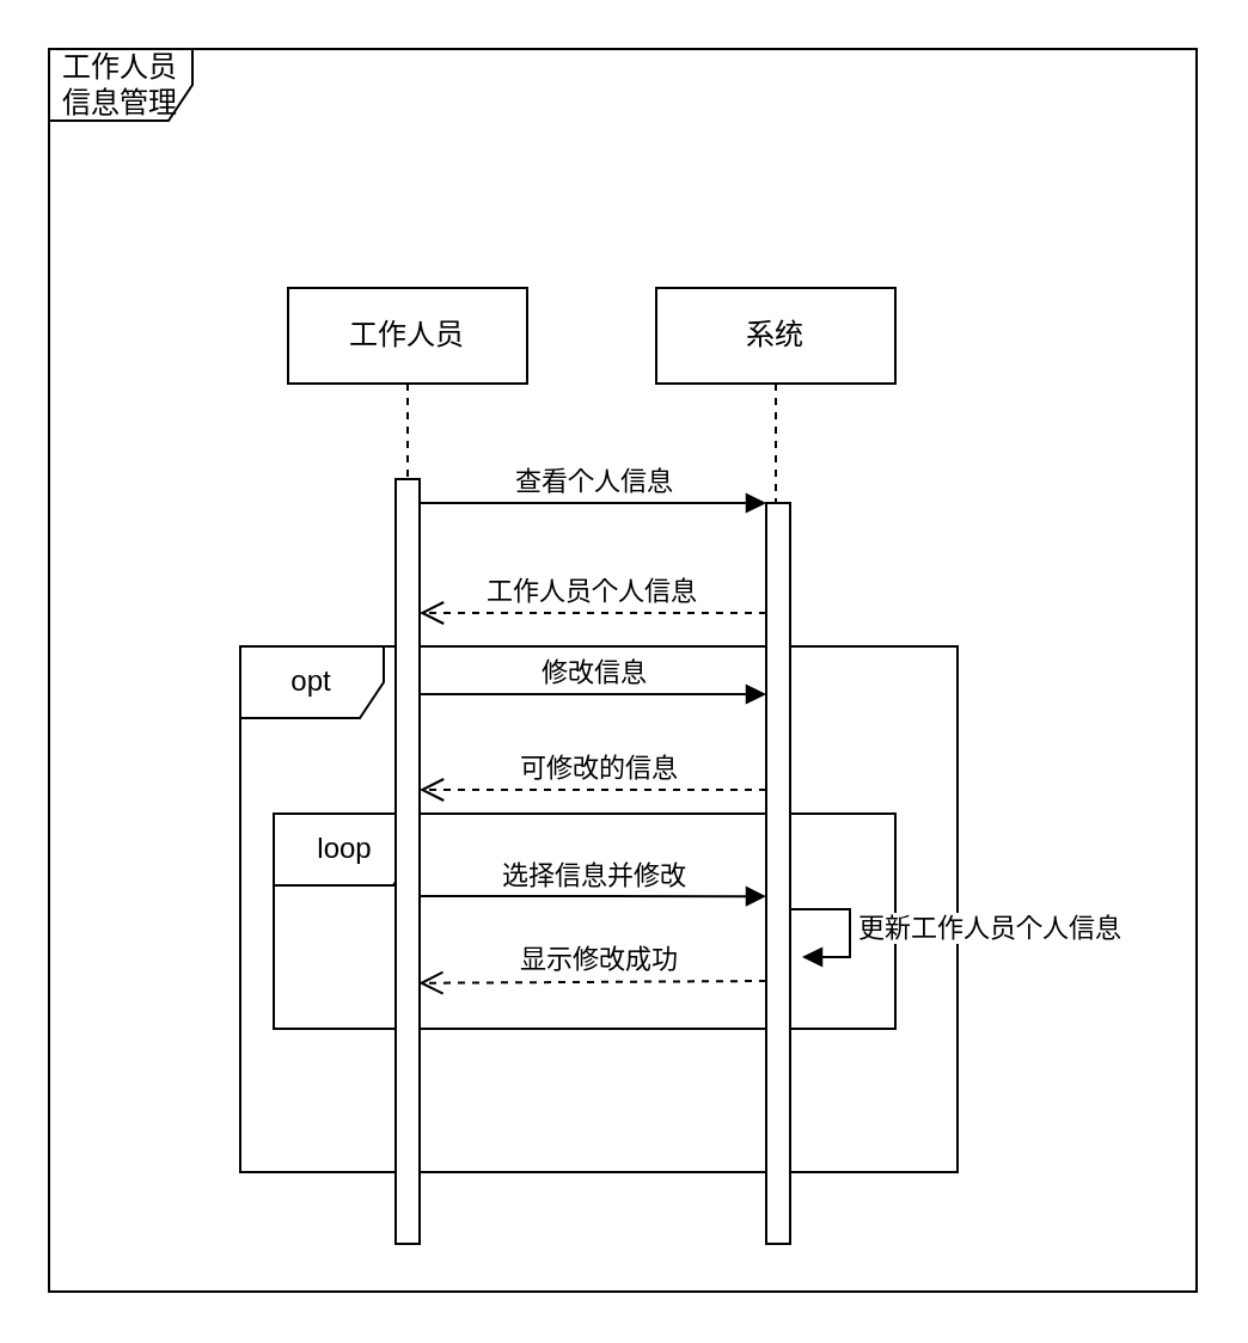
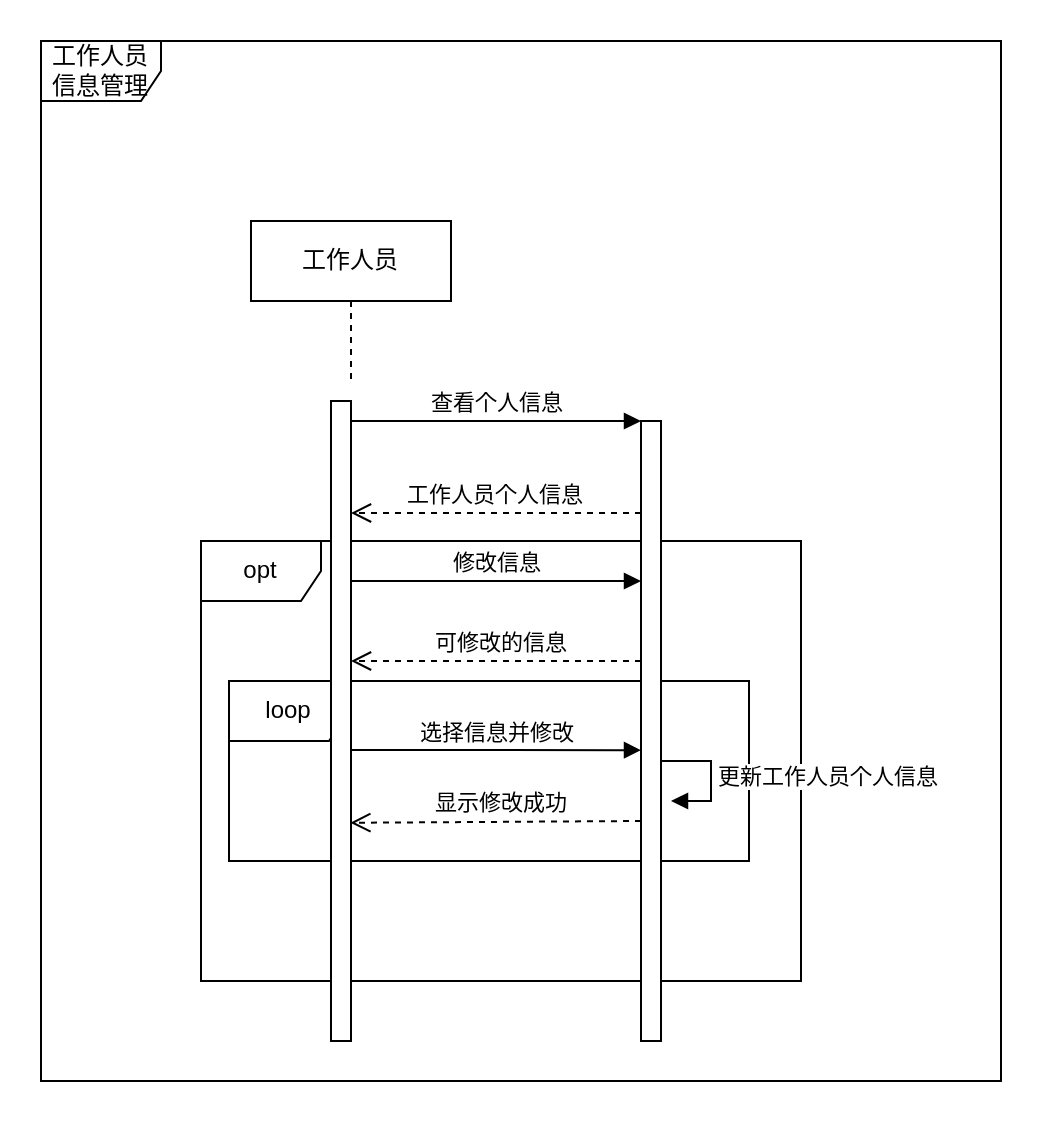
- <mxCell id="5" value="工作人员" style="shape=umlLifeline;perimeter=lifelinePerimeter;whiteSpace=wrap;html=1;container=1;collapsible=0;recursiveResize=0;outlineConnect=0;" parent="1" vertex="1"><mxGeometry x="120" y="120" width="100" height="80" as="geometry" /></mxCell>
+ <mxCell id="5" value="工作人员" style="shape=umlLifeline;perimeter=lifelinePerimeter;whiteSpace=wrap;html=1;container=1;collapsible=0;recursiveResize=0;outlineConnect=0;" parent="1" vertex="1"><mxGeometry x="125" y="110" width="100" height="80" as="geometry" /></mxCell>
- <mxCell id="6" value="系统" style="shape=umlLifeline;perimeter=lifelinePerimeter;whiteSpace=wrap;html=1;container=1;collapsible=0;recursiveResize=0;outlineConnect=0;" parent="1" vertex="1"><mxGeometry x="274" y="120" width="100" height="90" as="geometry" /></mxCell>
